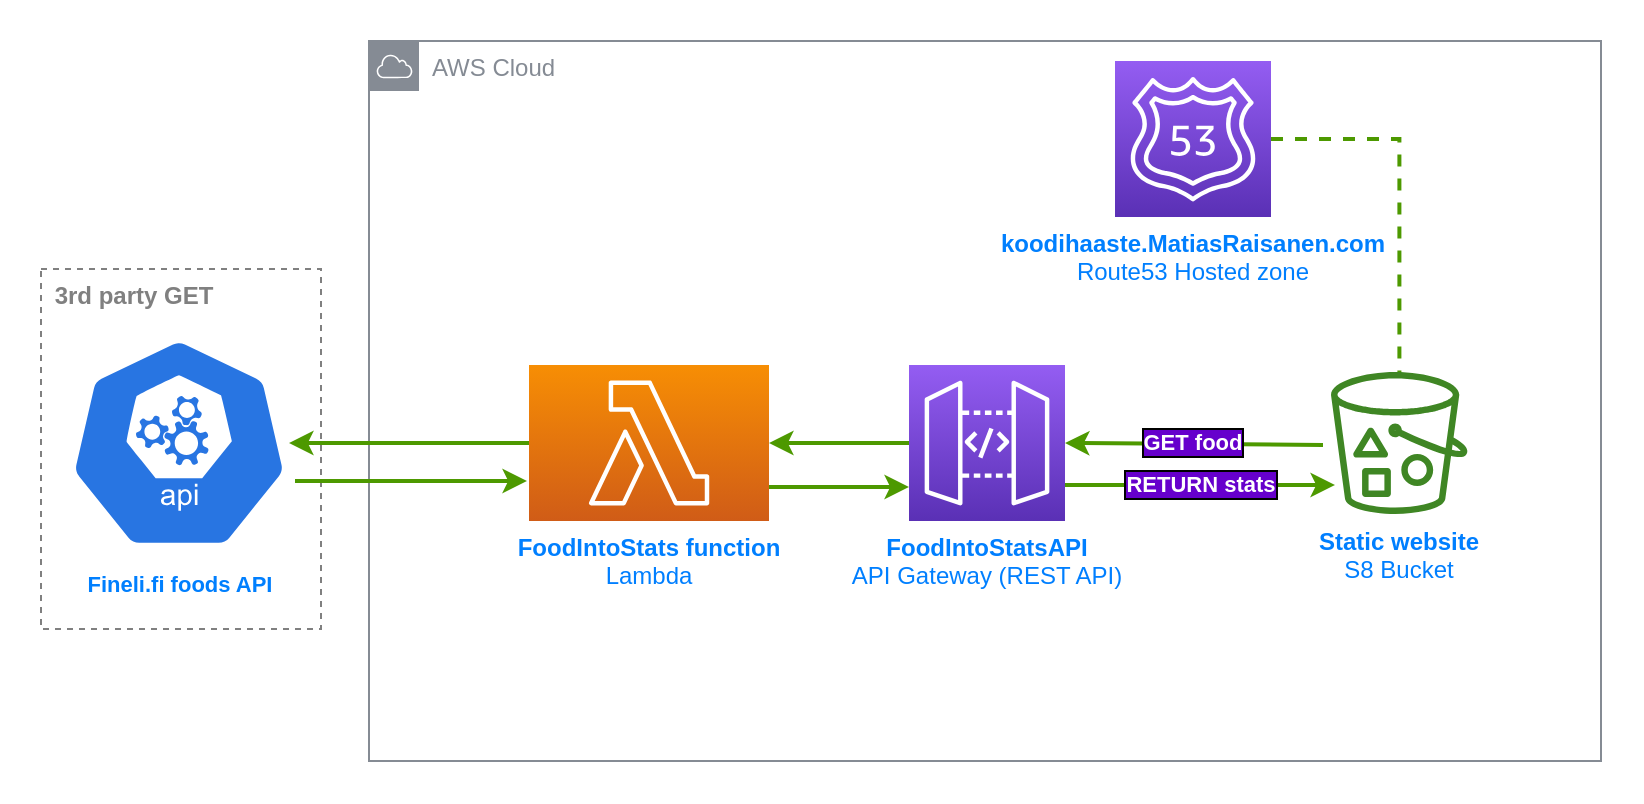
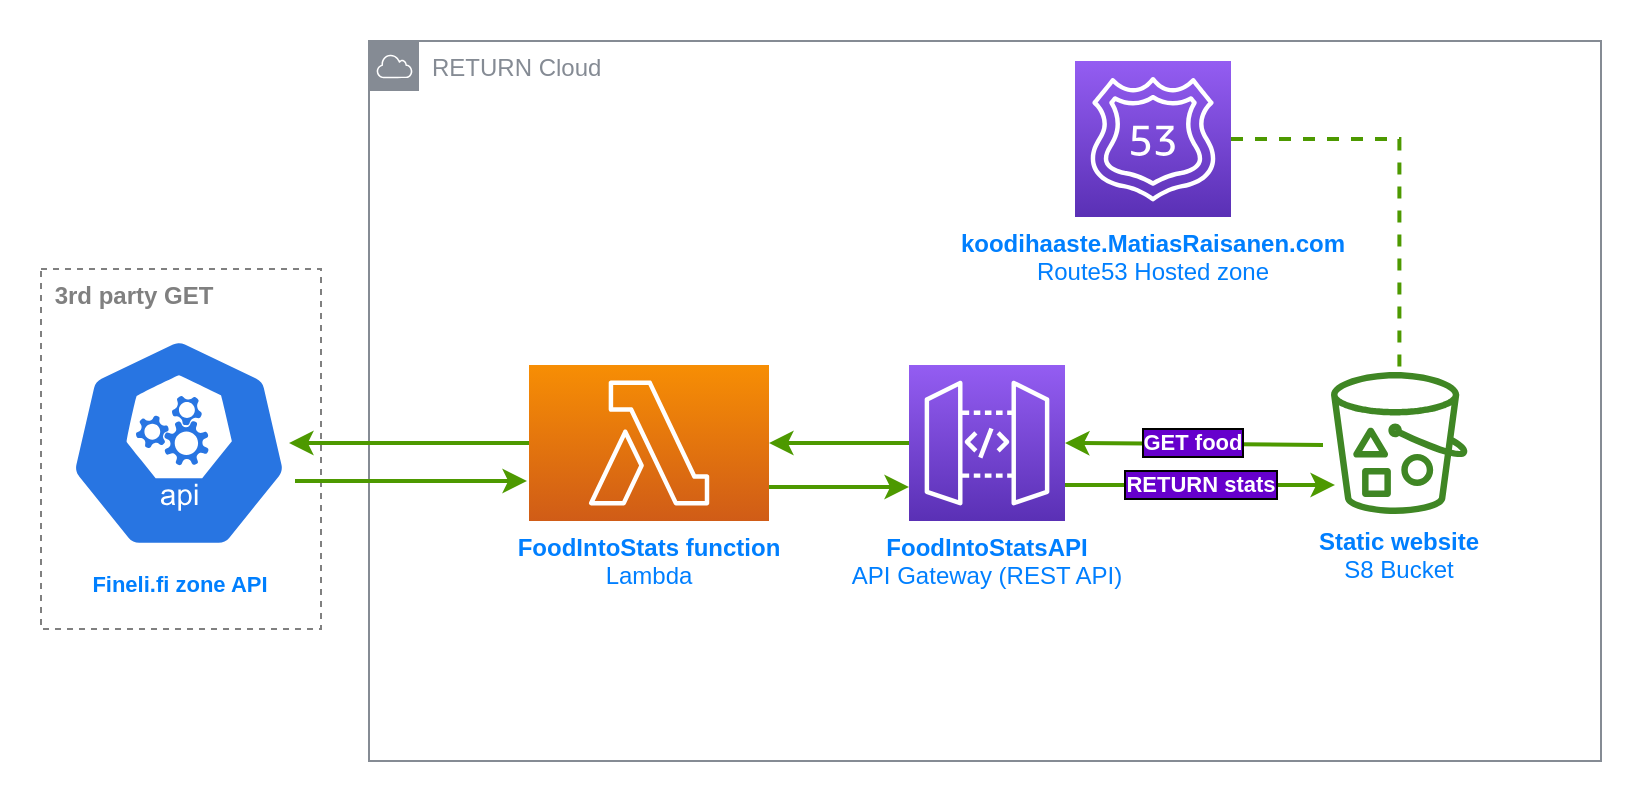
- <mxCell id="3" value="AWS Cloud" style="points=[[0,0],[0.25,0],[0.5,0],[0.75,0],[1,0],[1,0.25],[1,0.5],[1,0.75],[1,1],[0.75,1],[0.5,1],[0.25,1],[0,1],[0,0.75],[0,0.5],[0,0.25]];outlineConnect=0;gradientColor=none;html=1;whiteSpace=wrap;fontSize=12;fontStyle=0;container=1;pointerEvents=0;collapsible=0;recursiveResize=0;shape=mxgraph.aws4.group;grIcon=mxgraph.aws4.group_aws_cloud;strokeColor=#858B94;fillColor=none;verticalAlign=top;align=left;spacingLeft=30;fontColor=#858B94;dashed=0;" parent="1" vertex="1"><mxGeometry x="184" y="20" width="616" height="360" as="geometry" /></mxCell>
+ <mxCell id="3" value="RETURN Cloud" style="points=[[0,0],[0.25,0],[0.5,0],[0.75,0],[1,0],[1,0.25],[1,0.5],[1,0.75],[1,1],[0.75,1],[0.5,1],[0.25,1],[0,1],[0,0.75],[0,0.5],[0,0.25]];outlineConnect=0;gradientColor=none;html=1;whiteSpace=wrap;fontSize=12;fontStyle=0;container=1;pointerEvents=0;collapsible=0;recursiveResize=0;shape=mxgraph.aws4.group;grIcon=mxgraph.aws4.group_aws_cloud;strokeColor=#858B94;fillColor=none;verticalAlign=top;align=left;spacingLeft=30;fontColor=#858B94;dashed=0;" parent="1" vertex="1"><mxGeometry x="184" y="20" width="616" height="360" as="geometry" /></mxCell>
- <mxCell id="13" value="&lt;font color=&quot;#007ffe&quot;&gt;&lt;b&gt;koodihaaste.MatiasRaisanen.com&lt;/b&gt;&lt;br&gt;Route53 Hosted zone&lt;br&gt;&lt;/font&gt;" style="sketch=0;points=[[0,0,0],[0.25,0,0],[0.5,0,0],[0.75,0,0],[1,0,0],[0,1,0],[0.25,1,0],[0.5,1,0],[0.75,1,0],[1,1,0],[0,0.25,0],[0,0.5,0],[0,0.75,0],[1,0.25,0],[1,0.5,0],[1,0.75,0]];outlineConnect=0;fontColor=#232F3E;gradientColor=#945DF2;gradientDirection=north;fillColor=#5A30B5;strokeColor=#ffffff;dashed=0;verticalLabelPosition=bottom;verticalAlign=top;align=center;html=1;fontSize=12;fontStyle=0;aspect=fixed;shape=mxgraph.aws4.resourceIcon;resIcon=mxgraph.aws4.route_53;fontFamily=Helvetica;" parent="1" vertex="1"><mxGeometry x="557" y="30" width="78" height="78" as="geometry" /></mxCell>
+ <mxCell id="13" value="&lt;font color=&quot;#007ffe&quot;&gt;&lt;b&gt;koodihaaste.MatiasRaisanen.com&lt;/b&gt;&lt;br&gt;Route53 Hosted zone&lt;br&gt;&lt;/font&gt;" style="sketch=0;points=[[0,0,0],[0.25,0,0],[0.5,0,0],[0.75,0,0],[1,0,0],[0,1,0],[0.25,1,0],[0.5,1,0],[0.75,1,0],[1,1,0],[0,0.25,0],[0,0.5,0],[0,0.75,0],[1,0.25,0],[1,0.5,0],[1,0.75,0]];outlineConnect=0;fontColor=#232F3E;gradientColor=#945DF2;gradientDirection=north;fillColor=#5A30B5;strokeColor=#ffffff;dashed=0;verticalLabelPosition=bottom;verticalAlign=top;align=center;html=1;fontSize=12;fontStyle=0;aspect=fixed;shape=mxgraph.aws4.resourceIcon;resIcon=mxgraph.aws4.route_53;fontFamily=Helvetica;" parent="1" vertex="1"><mxGeometry x="537" y="30" width="78" height="78" as="geometry" /></mxCell>
- <mxCell id="16" value="Fineli.fi foods API" style="text;html=1;strokeColor=none;fillColor=none;align=center;verticalAlign=middle;whiteSpace=wrap;rounded=0;fontFamily=Helvetica;fontSize=11;fontColor=#007FFE;fontStyle=1" parent="1" vertex="1"><mxGeometry x="40" y="276.5" width="100" height="30" as="geometry" /></mxCell>
+ <mxCell id="16" value="Fineli.fi zone API" style="text;html=1;strokeColor=none;fillColor=none;align=center;verticalAlign=middle;whiteSpace=wrap;rounded=0;fontFamily=Helvetica;fontSize=11;fontColor=#007FFE;fontStyle=1" parent="1" vertex="1"><mxGeometry x="40" y="276.5" width="100" height="30" as="geometry" /></mxCell>
